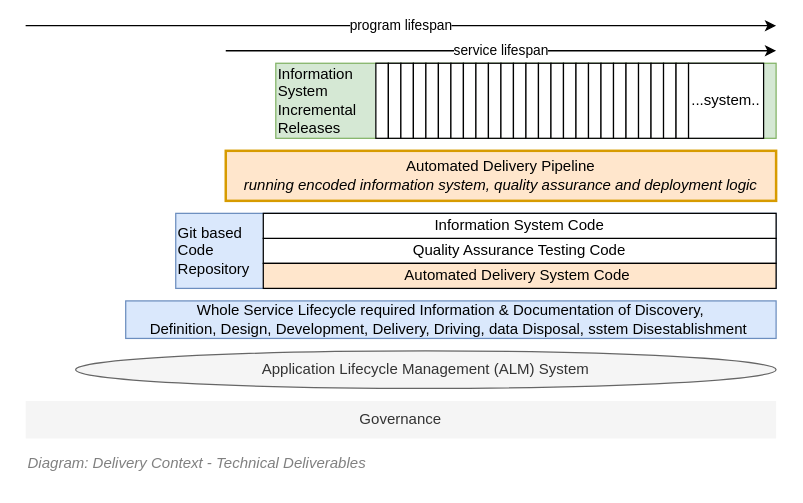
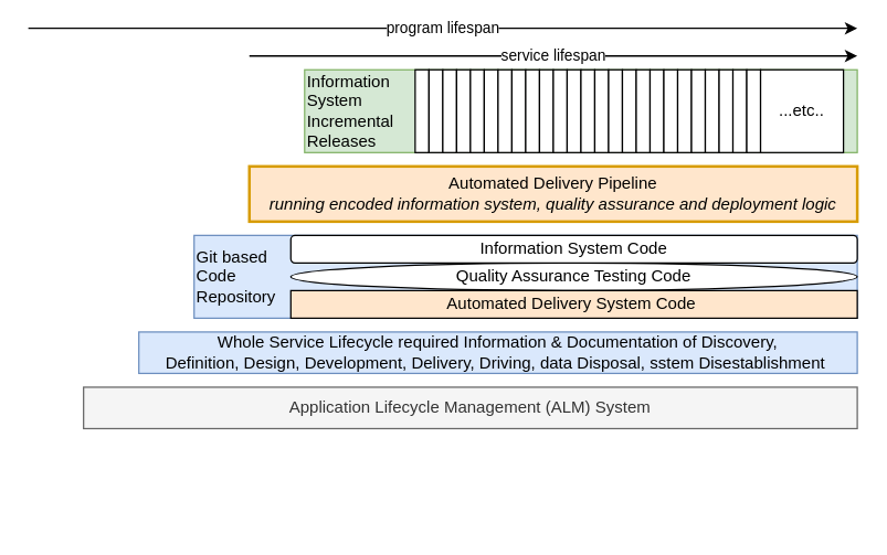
- <mxCell id="30" value="...system.." style="rounded=0;whiteSpace=wrap;html=1;align=center;" vertex="1" parent="4"><mxGeometry x="330" width="60" height="60" as="geometry" /></mxCell>
+ <mxCell id="30" value="...etc.." style="rounded=0;whiteSpace=wrap;html=1;align=center;" vertex="1" parent="4"><mxGeometry x="330" width="60" height="60" as="geometry" /></mxCell>
- <mxCell id="34" value="Information System Code" style="rounded=0;whiteSpace=wrap;html=1;" vertex="1" parent="1"><mxGeometry x="210" y="170" width="410" height="20" as="geometry" /></mxCell>
+ <mxCell id="34" value="Information System Code" style="whiteSpace=wrap;html=1;rounded=1;" vertex="1" parent="1"><mxGeometry x="210" y="170" width="410" height="20" as="geometry" /></mxCell>
- <mxCell id="3" value="Quality Assurance Testing Code" style="rounded=0;whiteSpace=wrap;html=1;" vertex="1" parent="1"><mxGeometry x="210" y="190" width="410" height="20" as="geometry" /></mxCell>
+ <mxCell id="3" value="Quality Assurance Testing Code" style="ellipse;whiteSpace=wrap;html=1;" vertex="1" parent="1"><mxGeometry x="210" y="190" width="410" height="20" as="geometry" /></mxCell>
- <mxCell id="31" value="Application Lifecycle Management (ALM) System" style="ellipse;whiteSpace=wrap;html=1;fillColor=#f5f5f5;strokeColor=#666666;fontColor=#333333;" vertex="1" parent="1"><mxGeometry x="60" y="280" width="560" height="30" as="geometry" /></mxCell>
+ <mxCell id="31" value="Application Lifecycle Management (ALM) System" style="rounded=0;whiteSpace=wrap;html=1;fillColor=#f5f5f5;strokeColor=#666666;fontColor=#333333;" vertex="1" parent="1"><mxGeometry x="60" y="280" width="560" height="30" as="geometry" /></mxCell>
- <mxCell id="38" value="Governance" style="rounded=0;whiteSpace=wrap;html=1;fillColor=#f5f5f5;strokeColor=none;fontColor=#333333;" vertex="1" parent="1"><mxGeometry x="20" y="320" width="600" height="30" as="geometry" /></mxCell>
- <mxCell id="40" value="&lt;font style=&quot;font-size: 12px ; font-weight: normal&quot;&gt;&lt;i&gt;Diagram: Delivery Context - Technical&amp;nbsp;&lt;/i&gt;&lt;/font&gt;&lt;span style=&quot;font-size: 12px ; font-weight: 400&quot;&gt;&lt;i&gt;Deliverables&lt;/i&gt;&lt;/span&gt;" style="text;strokeColor=none;fillColor=none;html=1;fontSize=10;fontStyle=1;verticalAlign=middle;align=left;shadow=0;glass=0;comic=0;opacity=30;fontColor=#808080;" vertex="1" parent="39"><mxGeometry x="20" y="360" width="600" height="20" as="geometry" /></mxCell>
